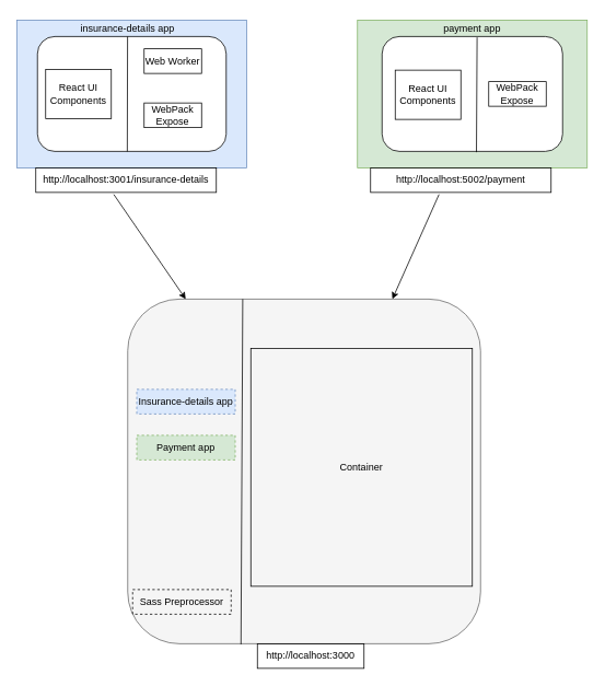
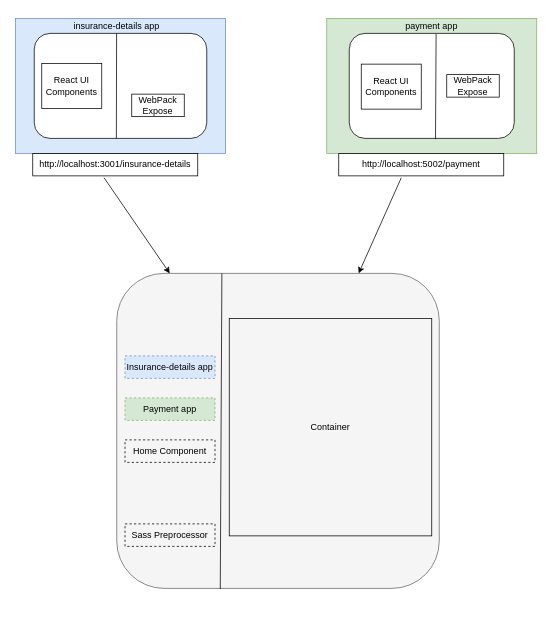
- <mxCell id="9" value="Web Worker" style="text;html=1;strokeColor=default;fillColor=none;align=center;verticalAlign=middle;whiteSpace=wrap;rounded=0;" vertex="1" parent="1"><mxGeometry x="175" y="59" width="70" height="30" as="geometry" /></mxCell>
+ <mxCell id="18" value="Home Component" style="text;html=1;strokeColor=default;fillColor=none;align=center;verticalAlign=middle;whiteSpace=wrap;rounded=0;dashed=1;" vertex="1" parent="1"><mxGeometry x="166" y="586" width="120" height="30" as="geometry" /></mxCell>
- <mxCell id="17" value="Sass Preprocessor" style="text;html=1;strokeColor=default;fillColor=none;align=center;verticalAlign=middle;whiteSpace=wrap;rounded=0;dashed=1;" vertex="1" parent="1"><mxGeometry x="161" y="718" width="120" height="30" as="geometry" /></mxCell>
+ <mxCell id="17" value="Sass Preprocessor" style="text;html=1;strokeColor=default;fillColor=none;align=center;verticalAlign=middle;whiteSpace=wrap;rounded=0;dashed=1;" vertex="1" parent="1"><mxGeometry x="166" y="698" width="120" height="30" as="geometry" /></mxCell>
- <mxCell id="22" value="http://localhost:3000" style="text;html=1;strokeColor=default;fillColor=none;align=center;verticalAlign=middle;whiteSpace=wrap;rounded=0;" vertex="1" parent="1"><mxGeometry x="313" y="784" width="130" height="30" as="geometry" /></mxCell>
